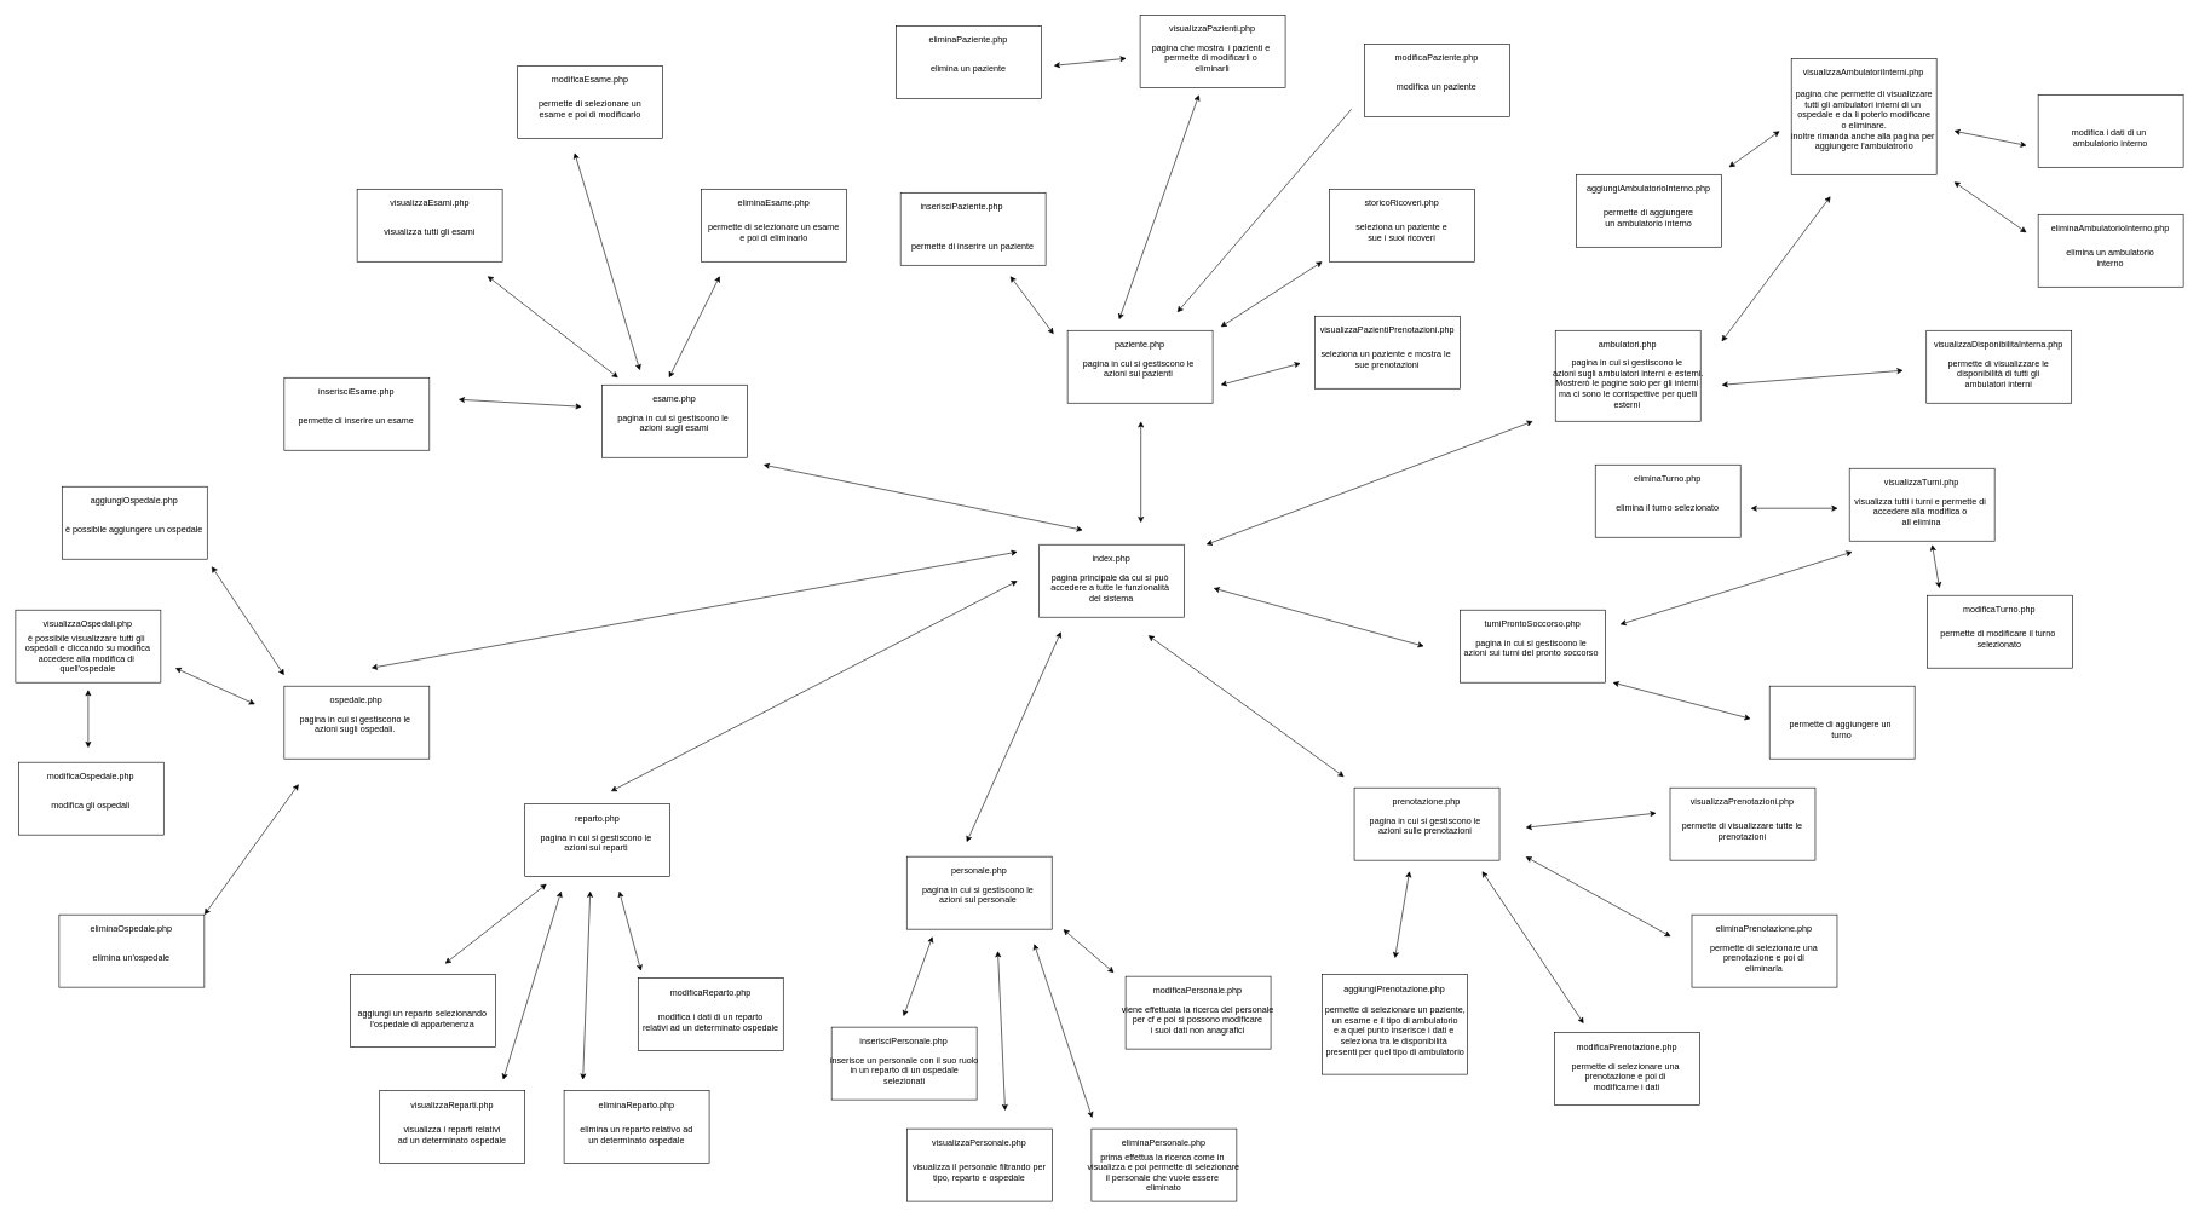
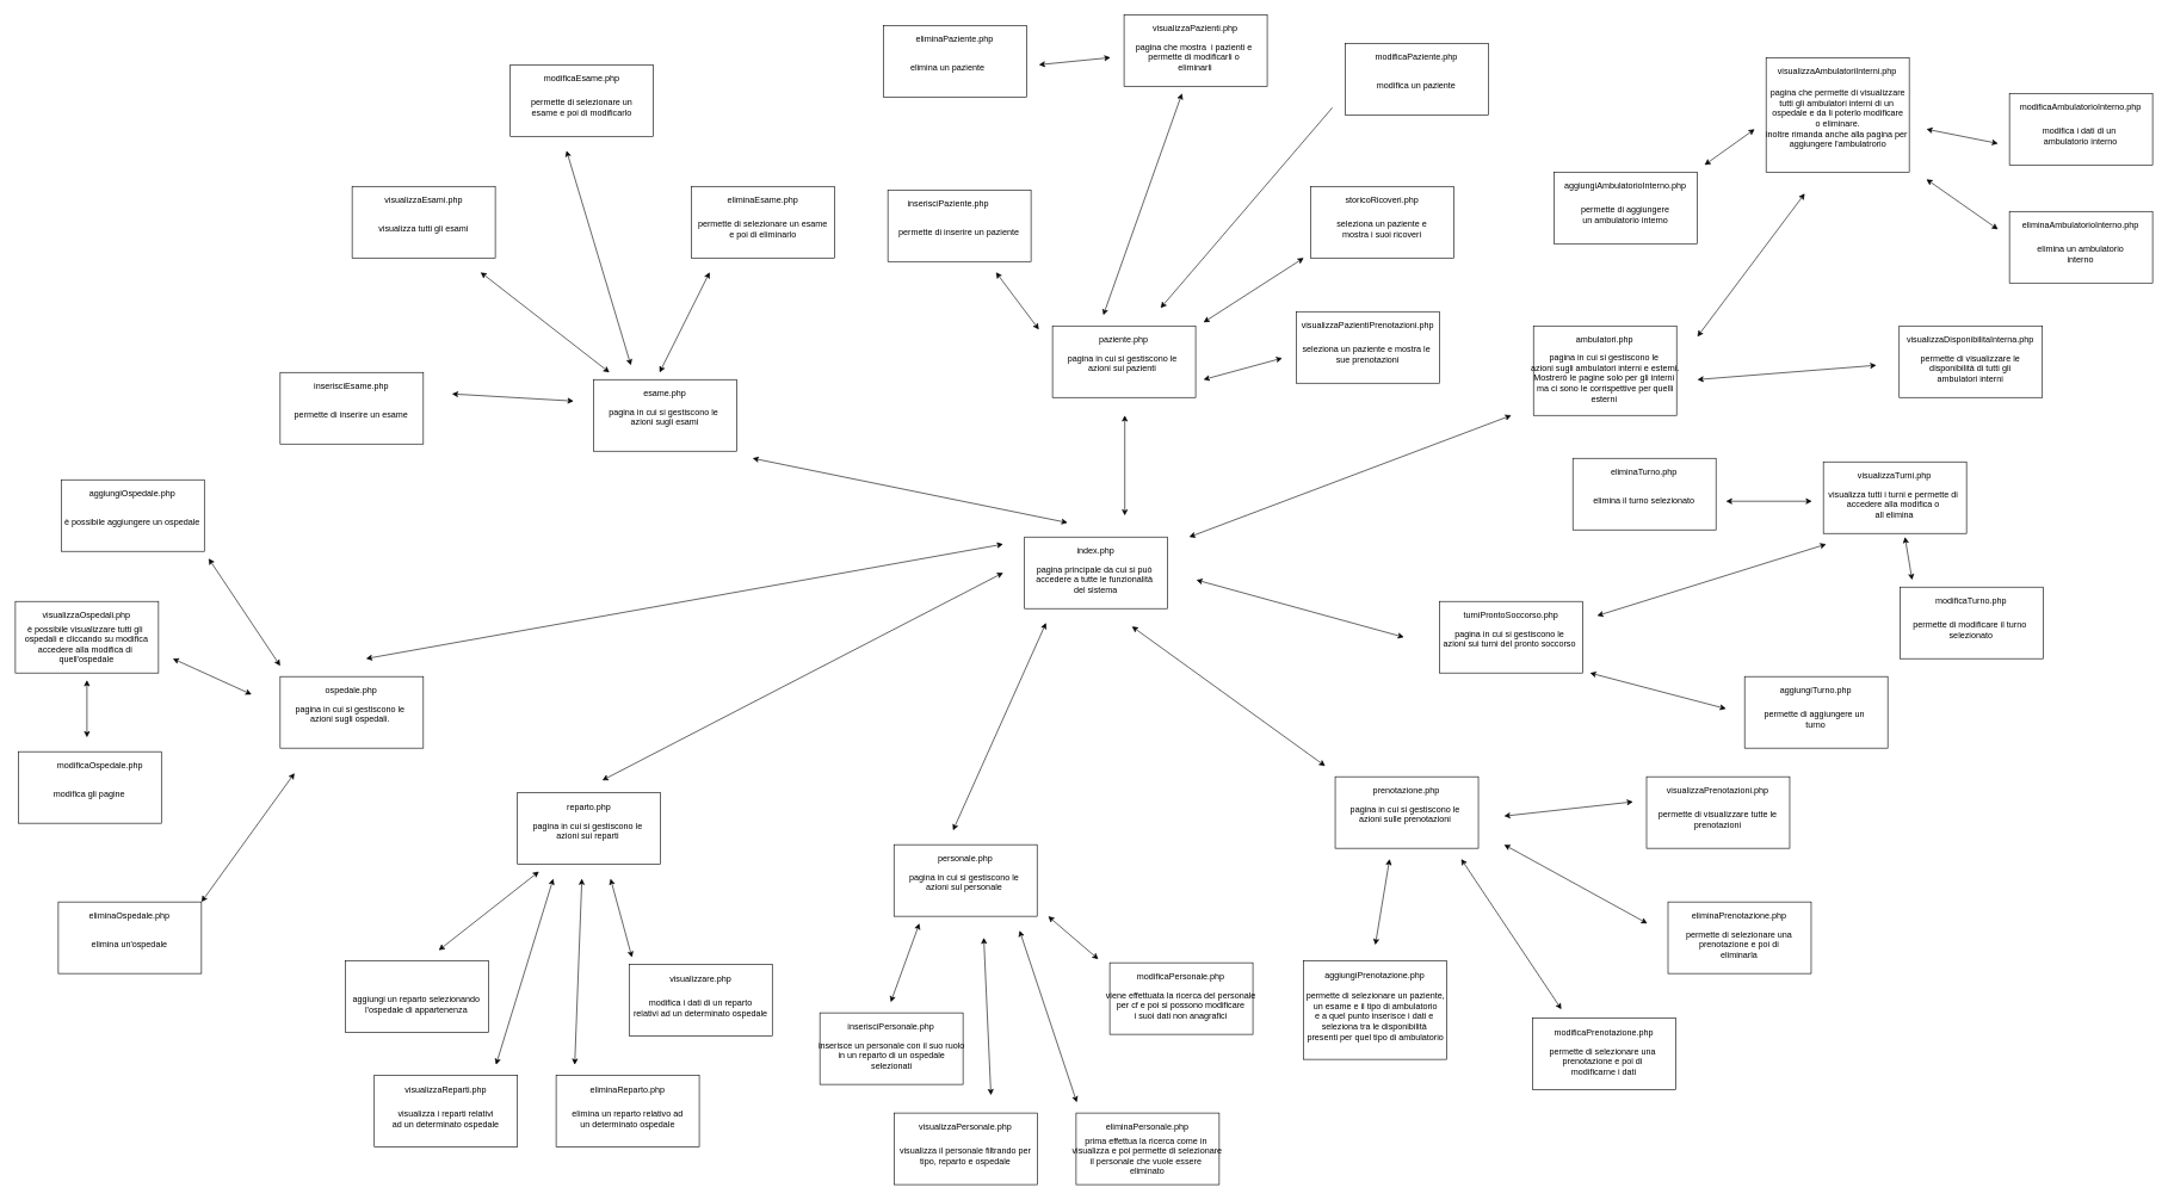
- <mxCell id="104" value="elimina un paziente" style="text;html=1;align=center;verticalAlign=middle;resizable=0;points=[];autosize=1;strokeColor=none;fillColor=none;" parent="1" vertex="1"><mxGeometry x="1268" y="80" width="130" height="30" as="geometry" /></mxCell>
+ <mxCell id="104" value="elimina un paziente" style="text;html=1;align=center;verticalAlign=middle;resizable=0;points=[];autosize=1;strokeColor=none;fillColor=none;" parent="1" vertex="1"><mxGeometry x="1258" y="80" width="130" height="30" as="geometry" /></mxCell>
+ <mxCell id="163" value="modificaAmbulatorioInterno.php" style="text;html=1;align=center;verticalAlign=middle;resizable=0;points=[];autosize=1;strokeColor=none;fillColor=none;" parent="1" vertex="1"><mxGeometry x="2811" y="135" width="190" height="30" as="geometry" /></mxCell>
- <mxCell id="113" value="seleziona un paziente e&lt;div&gt;sue i suoi ricoveri&lt;/div&gt;" style="text;html=1;align=center;verticalAlign=middle;resizable=0;points=[];autosize=1;strokeColor=none;fillColor=none;" parent="1" vertex="1"><mxGeometry x="1855" y="300" width="150" height="40" as="geometry" /></mxCell>
+ <mxCell id="113" value="seleziona un paziente e&lt;div&gt;mostra i suoi ricoveri&lt;/div&gt;" style="text;html=1;align=center;verticalAlign=middle;resizable=0;points=[];autosize=1;strokeColor=none;fillColor=none;" parent="1" vertex="1"><mxGeometry x="1855" y="300" width="150" height="40" as="geometry" /></mxCell>
- <mxCell id="101" value="&lt;div&gt;permette di inserire un paziente&lt;/div&gt;" style="text;html=1;align=center;verticalAlign=middle;resizable=0;points=[];autosize=1;strokeColor=none;fillColor=none;" parent="1" vertex="1"><mxGeometry x="1244" y="325" width="190" height="30" as="geometry" /></mxCell>
+ <mxCell id="101" value="&lt;div&gt;permette di inserire un paziente&lt;/div&gt;" style="text;html=1;align=center;verticalAlign=middle;resizable=0;points=[];autosize=1;strokeColor=none;fillColor=none;" parent="1" vertex="1"><mxGeometry x="1244" y="310" width="190" height="30" as="geometry" /></mxCell>
+ <mxCell id="140" value="aggiungiTurno.php" style="text;html=1;align=center;verticalAlign=middle;resizable=0;points=[];autosize=1;strokeColor=none;fillColor=none;" parent="1" vertex="1"><mxGeometry x="2476" y="950" width="120" height="30" as="geometry" /></mxCell>
- <mxCell id="36" value="modificaOspedale.php" style="text;html=1;align=center;verticalAlign=middle;resizable=0;points=[];autosize=1;strokeColor=none;fillColor=none;" parent="1" vertex="1"><mxGeometry x="54" y="1055" width="140" height="30" as="geometry" /></mxCell>
+ <mxCell id="36" value="modificaOspedale.php" style="text;html=1;align=center;verticalAlign=middle;resizable=0;points=[];autosize=1;strokeColor=none;fillColor=none;" parent="1" vertex="1"><mxGeometry x="69" y="1055" width="140" height="30" as="geometry" /></mxCell>
- <mxCell id="37" value="modifica gli ospedali" style="text;html=1;align=center;verticalAlign=middle;resizable=0;points=[];autosize=1;strokeColor=none;fillColor=none;" parent="1" vertex="1"><mxGeometry x="59" y="1095" width="130" height="30" as="geometry" /></mxCell>
+ <mxCell id="37" value="modifica gli pagine" style="text;html=1;align=center;verticalAlign=middle;resizable=0;points=[];autosize=1;strokeColor=none;fillColor=none;" parent="1" vertex="1"><mxGeometry x="59" y="1095" width="130" height="30" as="geometry" /></mxCell>
- <mxCell id="61" value="modificaReparto.php" style="text;html=1;align=center;verticalAlign=middle;resizable=0;points=[];autosize=1;strokeColor=none;fillColor=none;" parent="1" vertex="1"><mxGeometry x="912.5" y="1352.5" width="130" height="30" as="geometry" /></mxCell>
+ <mxCell id="61" value="visualizzare.php" style="text;html=1;align=center;verticalAlign=middle;resizable=0;points=[];autosize=1;strokeColor=none;fillColor=none;" parent="1" vertex="1"><mxGeometry x="912.5" y="1352.5" width="130" height="30" as="geometry" /></mxCell>
